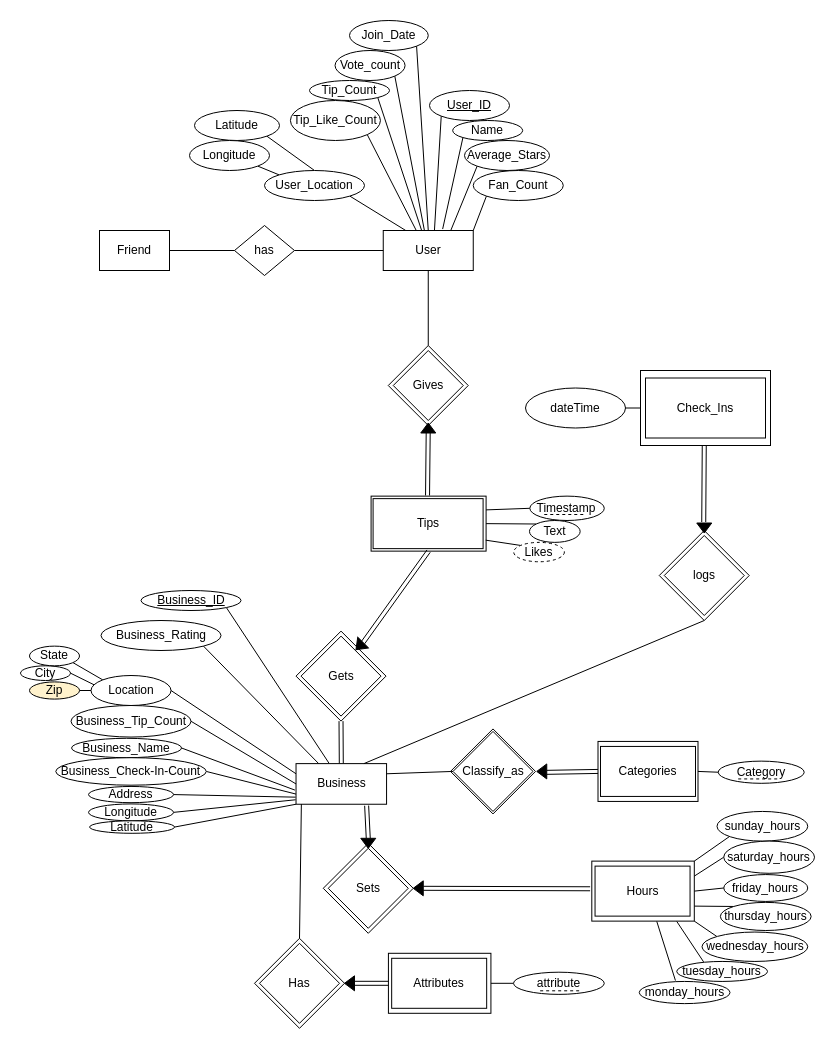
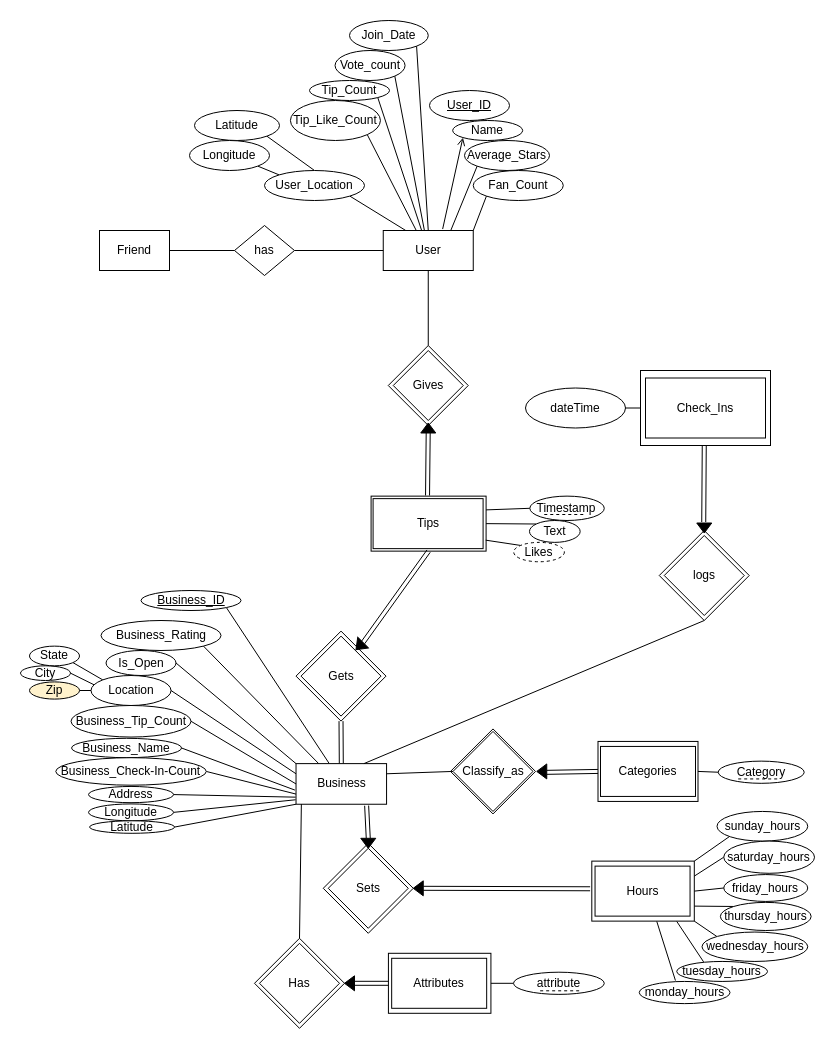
- <mxCell id="12" value="" style="rounded=0;orthogonalLoop=1;jettySize=auto;html=1;endArrow=none;endFill=0;entryX=0;entryY=1;entryDx=0;entryDy=0;exitX=0.66;exitY=-0.036;exitDx=0;exitDy=0;exitPerimeter=0;" parent="1" source="17" target="18" edge="1"><mxGeometry relative="1" as="geometry" /></mxCell>
+ <mxCell id="12" value="" style="rounded=0;orthogonalLoop=1;jettySize=auto;html=1;endArrow=open;endFill=0;entryX=0;entryY=1;entryDx=0;entryDy=0;exitX=0.66;exitY=-0.036;exitDx=0;exitDy=0;exitPerimeter=0;" parent="1" source="17" target="18" edge="1"><mxGeometry relative="1" as="geometry" /></mxCell>
- <mxCell id="16" style="edgeStyle=none;rounded=0;orthogonalLoop=1;jettySize=auto;html=1;endArrow=none;endFill=0;entryX=0;entryY=1;entryDx=0;entryDy=0;exitX=0.569;exitY=-0.008;exitDx=0;exitDy=0;exitPerimeter=0;" parent="1" source="17" target="53" edge="1"><mxGeometry relative="1" as="geometry"><mxPoint x="399" y="90" as="targetPoint" /></mxGeometry></mxCell>
+ <mxCell id="77" value="Is_Open" style="ellipse;whiteSpace=wrap;html=1;rounded=0;" parent="1" vertex="1"><mxGeometry x="105.53" y="650" width="70" height="25" as="geometry" /></mxCell>
+ <mxCell id="76" style="edgeStyle=none;rounded=0;orthogonalLoop=1;jettySize=auto;html=1;exitX=1;exitY=0.5;exitDx=0;exitDy=0;entryX=0;entryY=0;entryDx=0;entryDy=0;endArrow=none;endFill=0;" parent="1" source="77" target="33" edge="1"><mxGeometry relative="1" as="geometry" /></mxCell>
